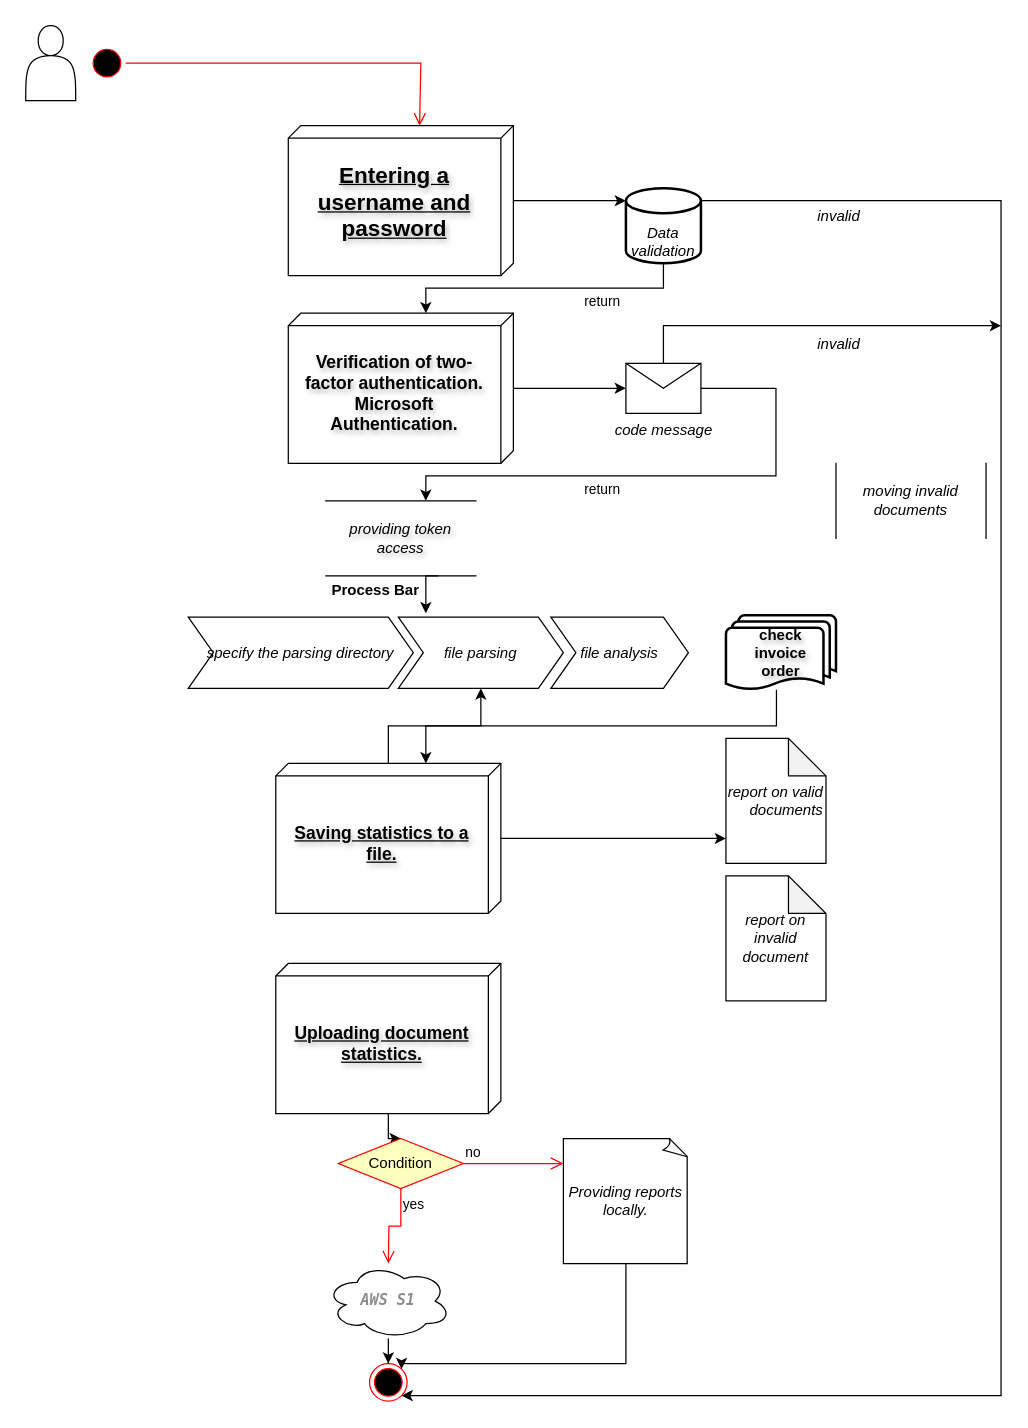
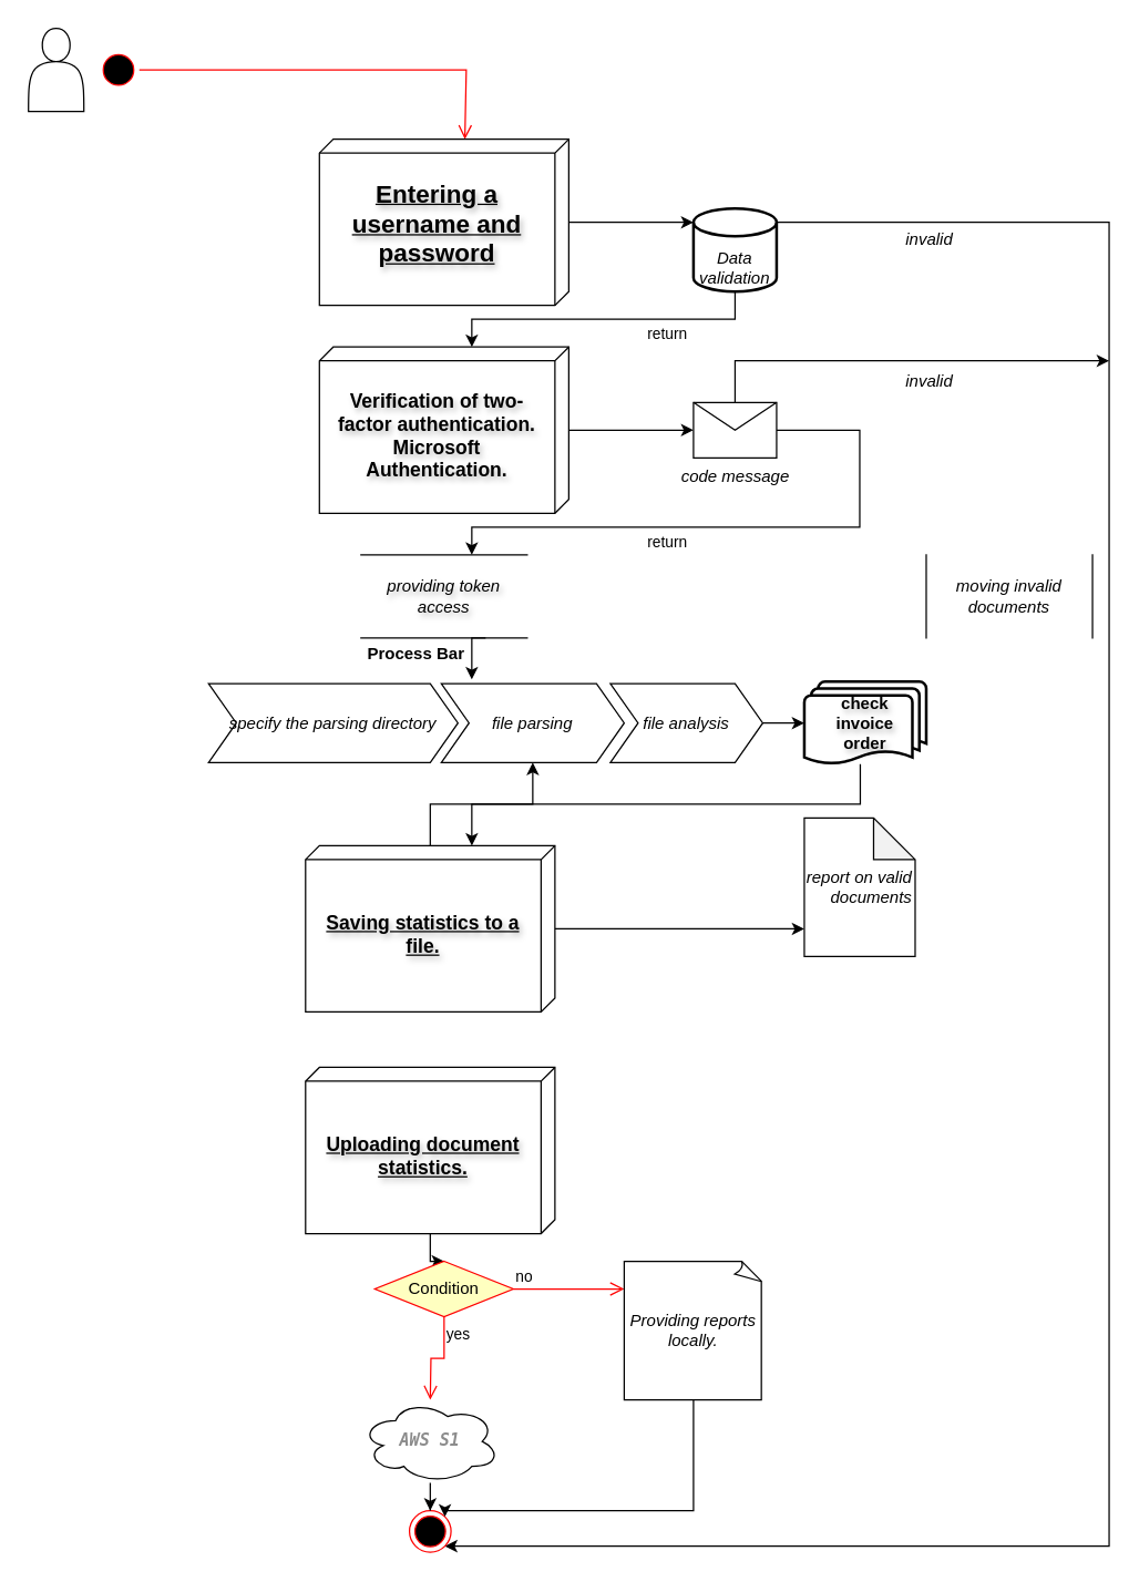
- <mxCell id="33" value="moving invalid documents" style="shape=partialRectangle;whiteSpace=wrap;html=1;top=0;bottom=0;fillColor=none;fontStyle=2" vertex="1" parent="1"><mxGeometry x="668" y="370" width="120" height="60" as="geometry" /></mxCell>
+ <mxCell id="33" value="moving invalid documents" style="shape=partialRectangle;whiteSpace=wrap;html=1;top=0;bottom=0;fillColor=none;fontStyle=2" vertex="1" parent="1"><mxGeometry x="668" y="400" width="120" height="60" as="geometry" /></mxCell>
+ <mxCell id="24" value="" style="edgeStyle=orthogonalEdgeStyle;rounded=0;orthogonalLoop=1;jettySize=auto;html=1;" edge="1" parent="1" source="25" target="27"><mxGeometry relative="1" as="geometry" /></mxCell>
- <mxCell id="32" value="report on invalid document" style="shape=note;whiteSpace=wrap;html=1;backgroundOutline=1;darkOpacity=0.05;align=center;fontStyle=2" vertex="1" parent="1"><mxGeometry x="580" y="700" width="80" height="100" as="geometry" /></mxCell>
